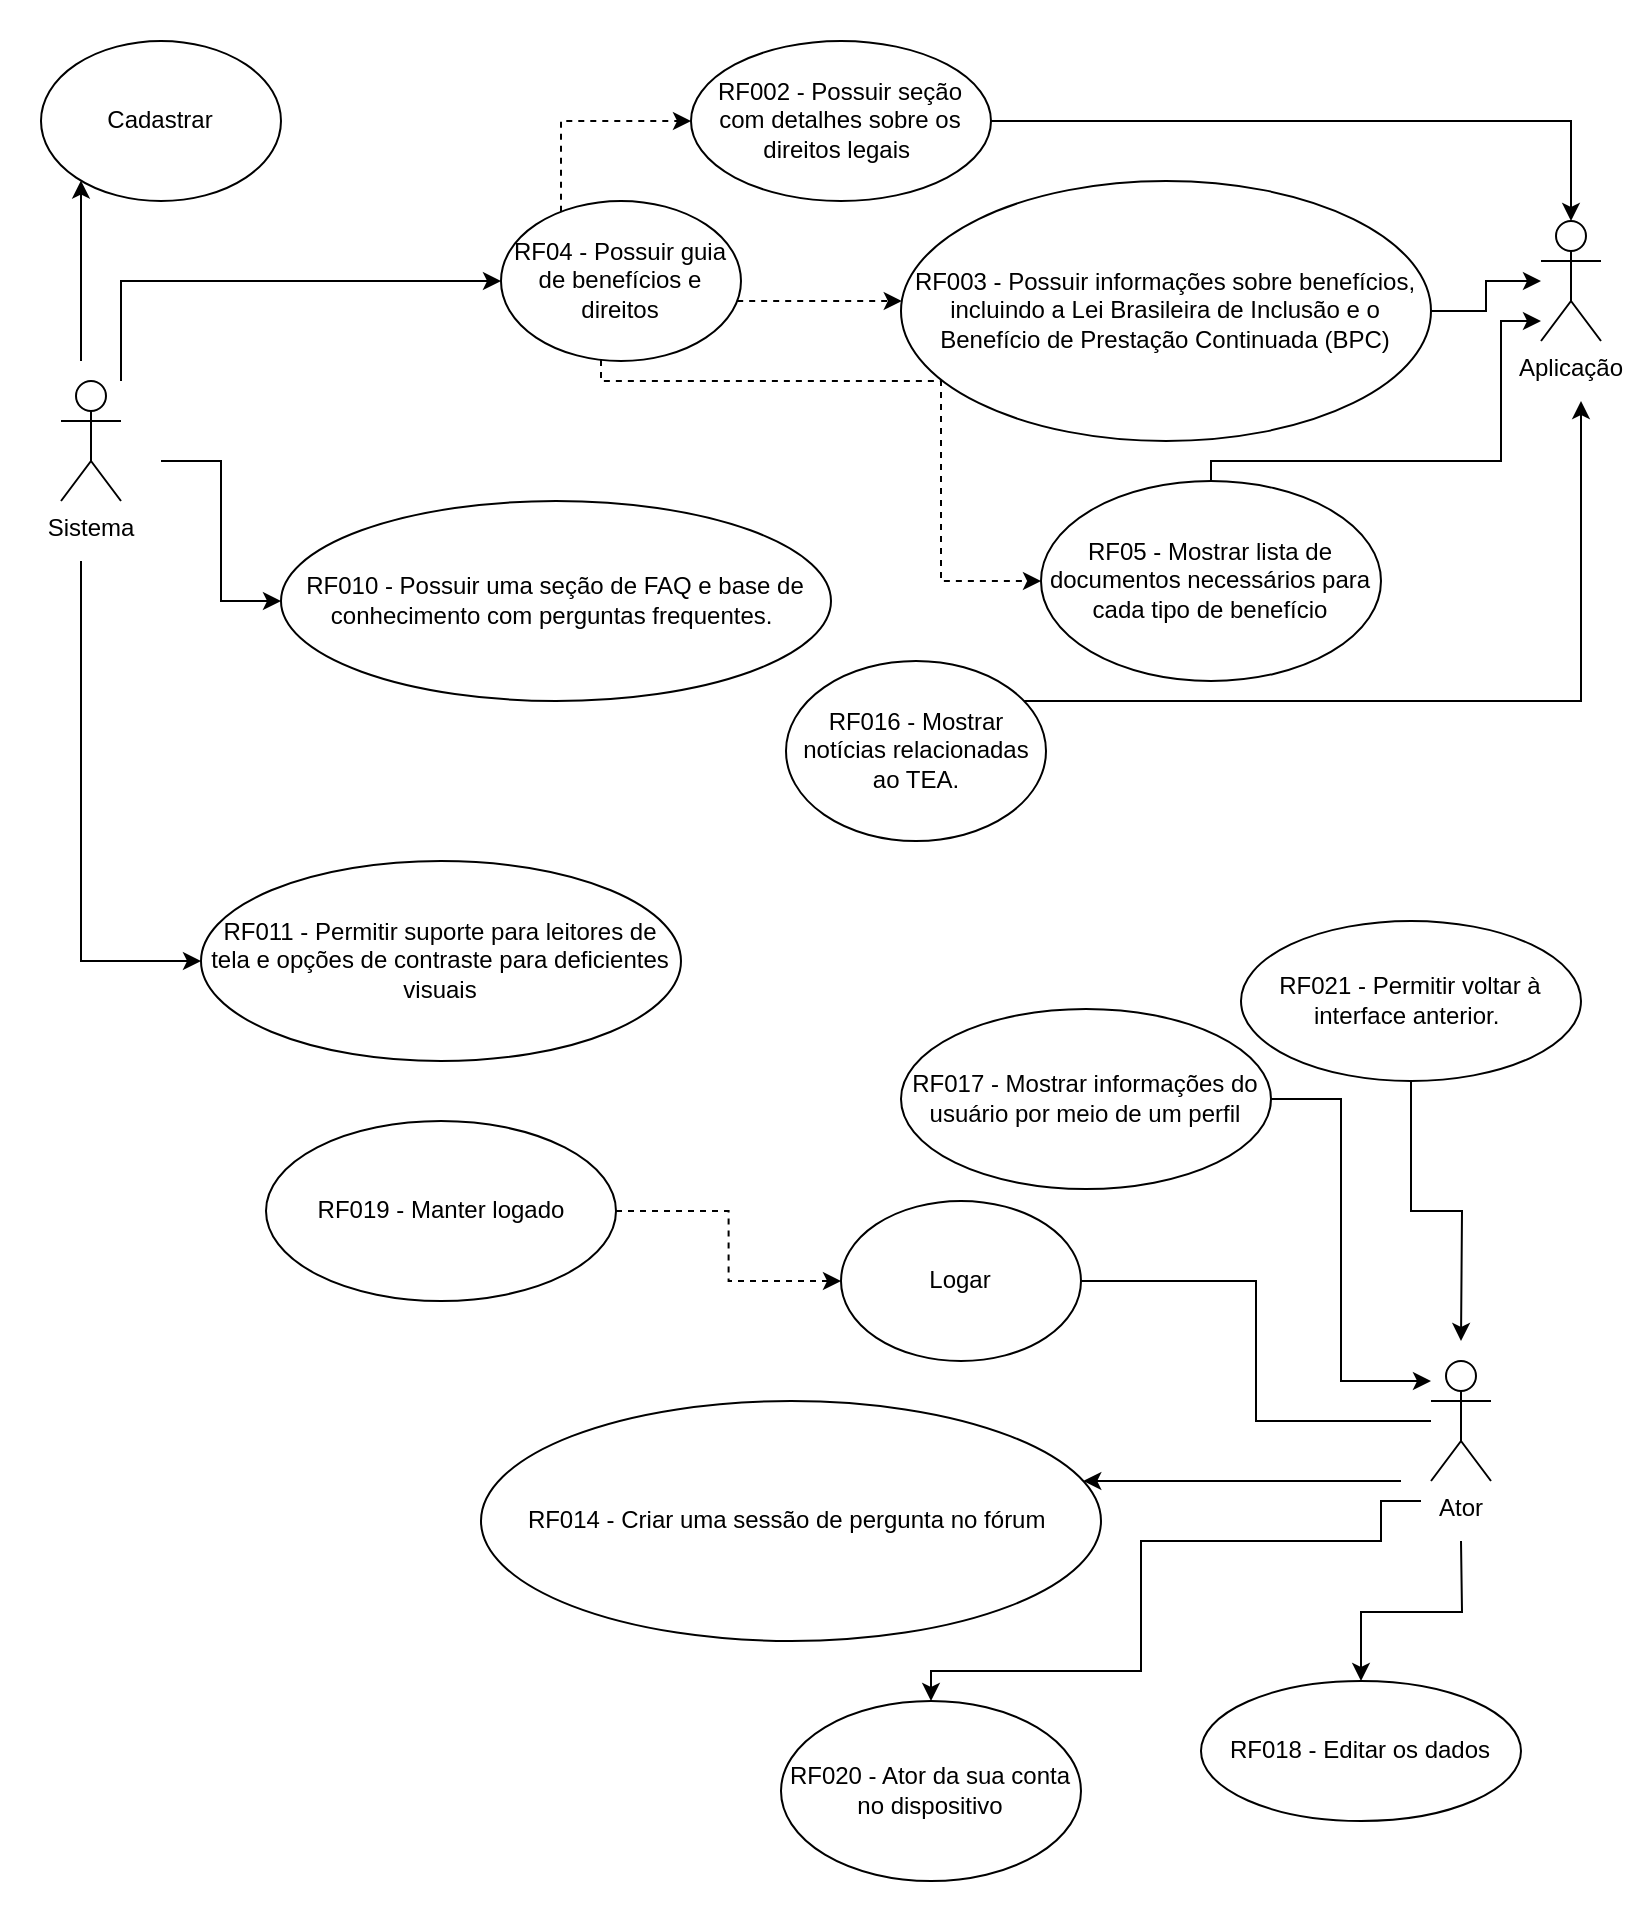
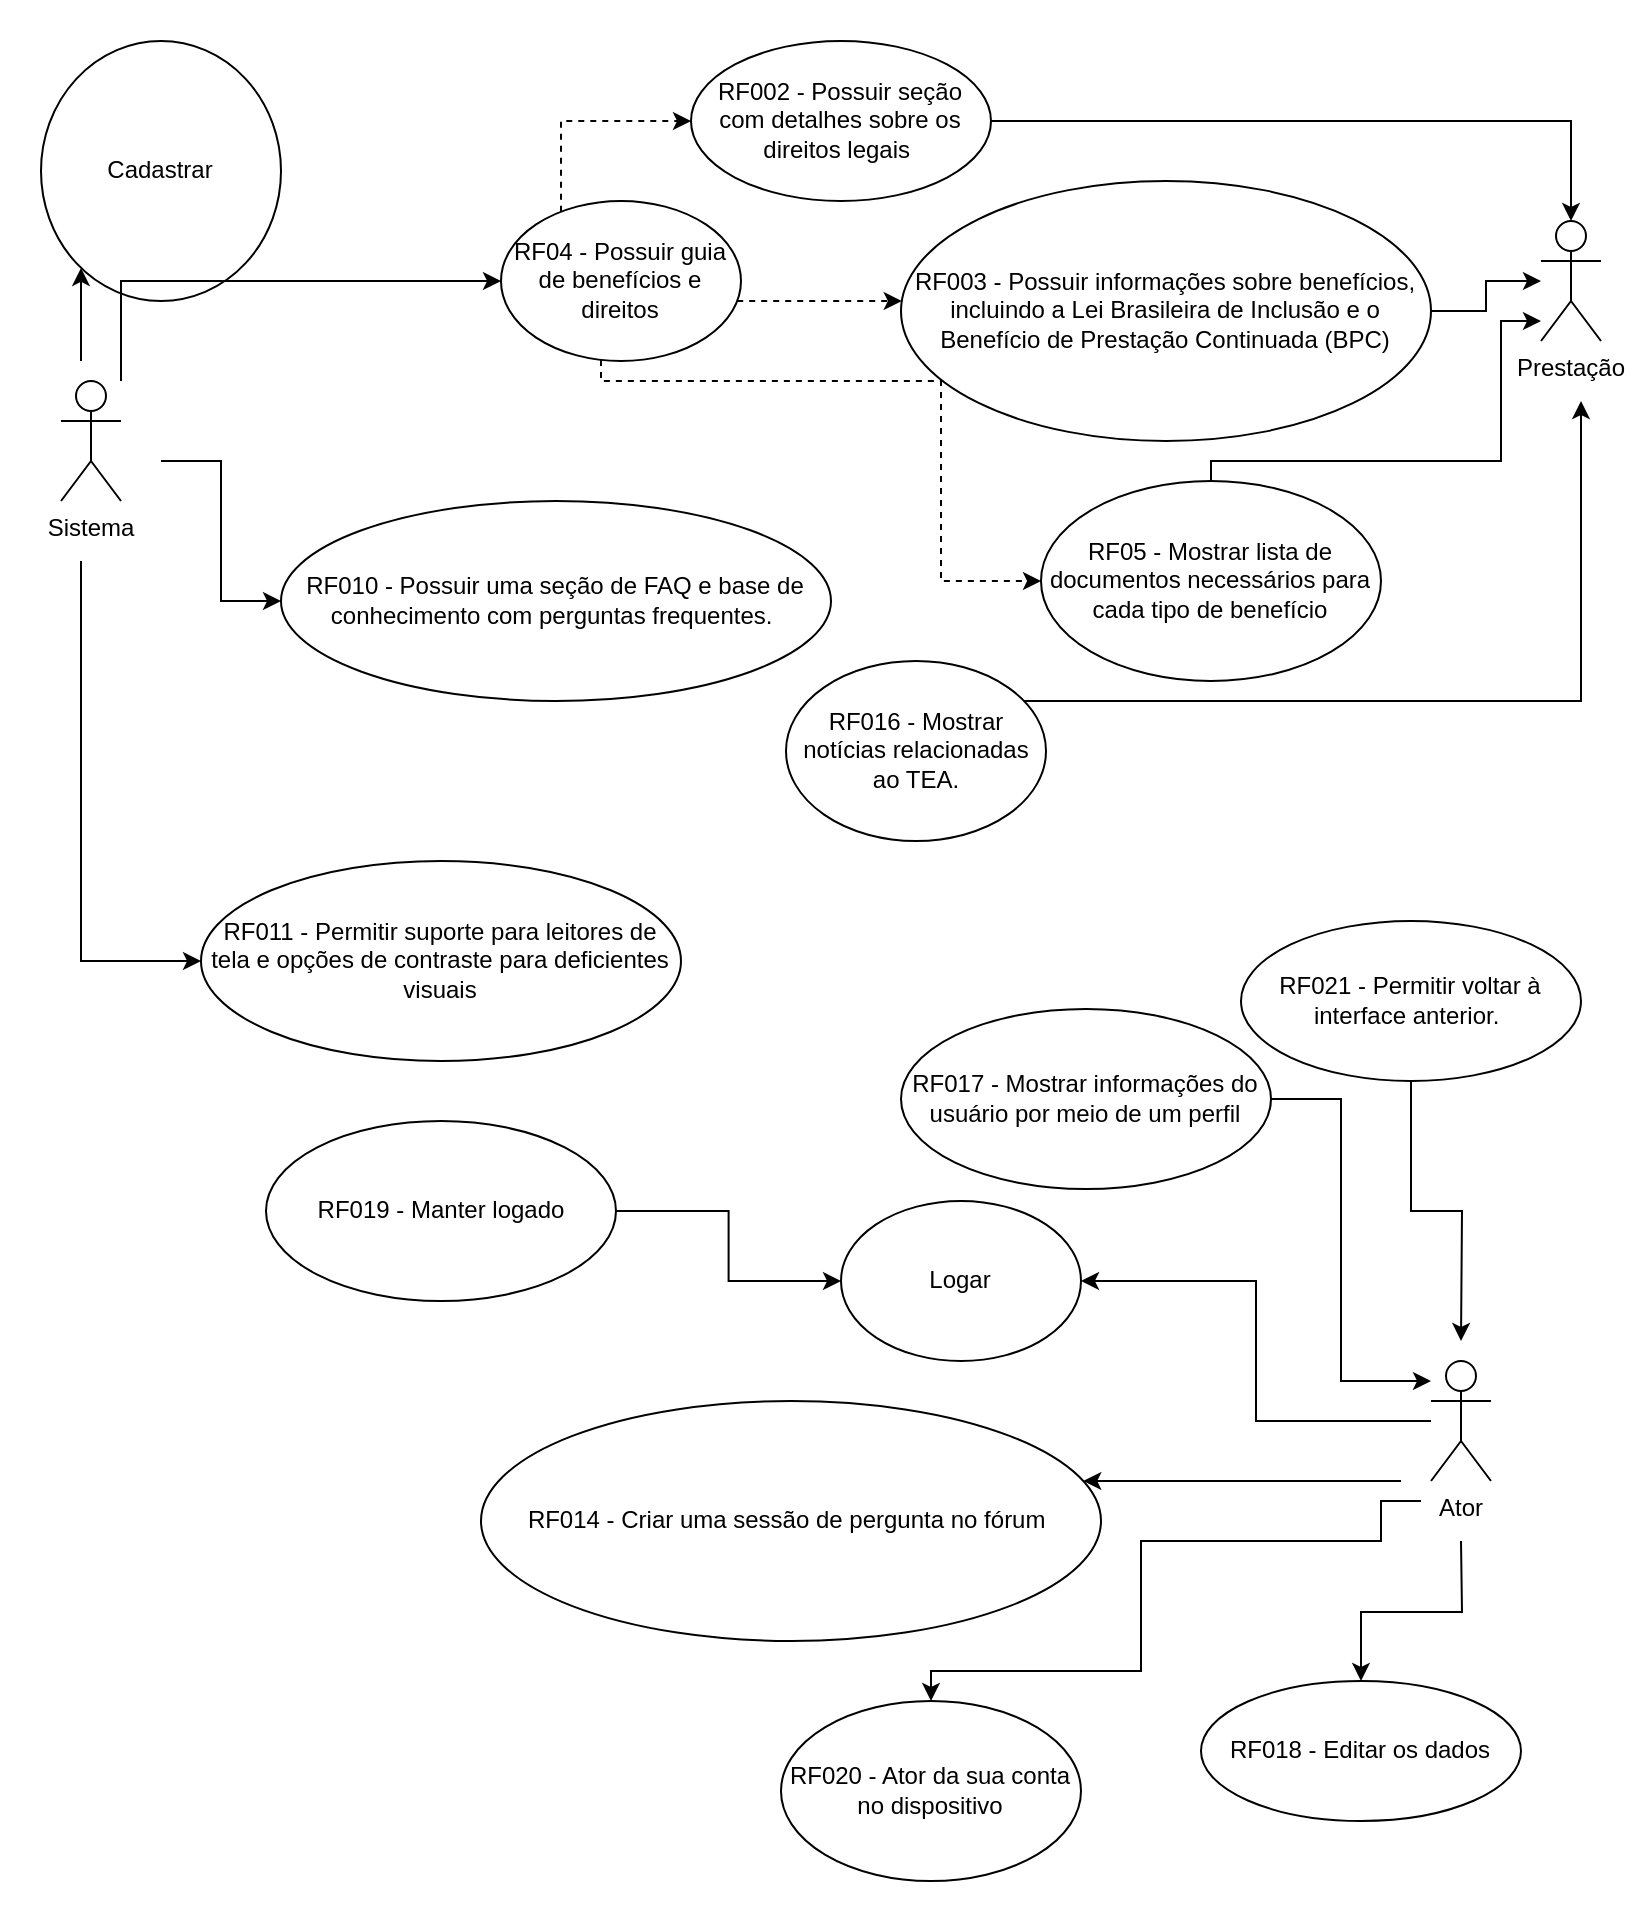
- <mxCell id="4" value="Cadastrar" style="ellipse;whiteSpace=wrap;html=1;" parent="1" vertex="1"><mxGeometry x="20" y="20" width="120" height="80" as="geometry" /></mxCell>
+ <mxCell id="4" value="Cadastrar" style="ellipse;whiteSpace=wrap;html=1;" parent="1" vertex="1"><mxGeometry x="20" y="20" width="120" height="130" as="geometry" /></mxCell>
- <mxCell id="37" value="Aplicação" style="shape=umlActor;verticalLabelPosition=bottom;verticalAlign=top;html=1;outlineConnect=0;" parent="1" vertex="1"><mxGeometry x="770" y="110" width="30" height="60" as="geometry" /></mxCell>
+ <mxCell id="37" value="Prestação" style="shape=umlActor;verticalLabelPosition=bottom;verticalAlign=top;html=1;outlineConnect=0;" parent="1" vertex="1"><mxGeometry x="770" y="110" width="30" height="60" as="geometry" /></mxCell>
- <mxCell id="27" style="edgeStyle=orthogonalEdgeStyle;rounded=0;orthogonalLoop=1;jettySize=auto;html=1;dashed=1;" parent="1" source="28" target="5" edge="1"><mxGeometry relative="1" as="geometry" /></mxCell>
+ <mxCell id="27" style="edgeStyle=orthogonalEdgeStyle;rounded=0;orthogonalLoop=1;jettySize=auto;html=1;" parent="1" source="28" target="5" edge="1"><mxGeometry relative="1" as="geometry" /></mxCell>
- <mxCell id="32" style="edgeStyle=orthogonalEdgeStyle;rounded=0;orthogonalLoop=1;jettySize=auto;html=1;endArrow=none;" parent="1" source="36" target="5" edge="1"><mxGeometry relative="1" as="geometry" /></mxCell>
+ <mxCell id="32" style="edgeStyle=orthogonalEdgeStyle;rounded=0;orthogonalLoop=1;jettySize=auto;html=1;" parent="1" source="36" target="5" edge="1"><mxGeometry relative="1" as="geometry" /></mxCell>
